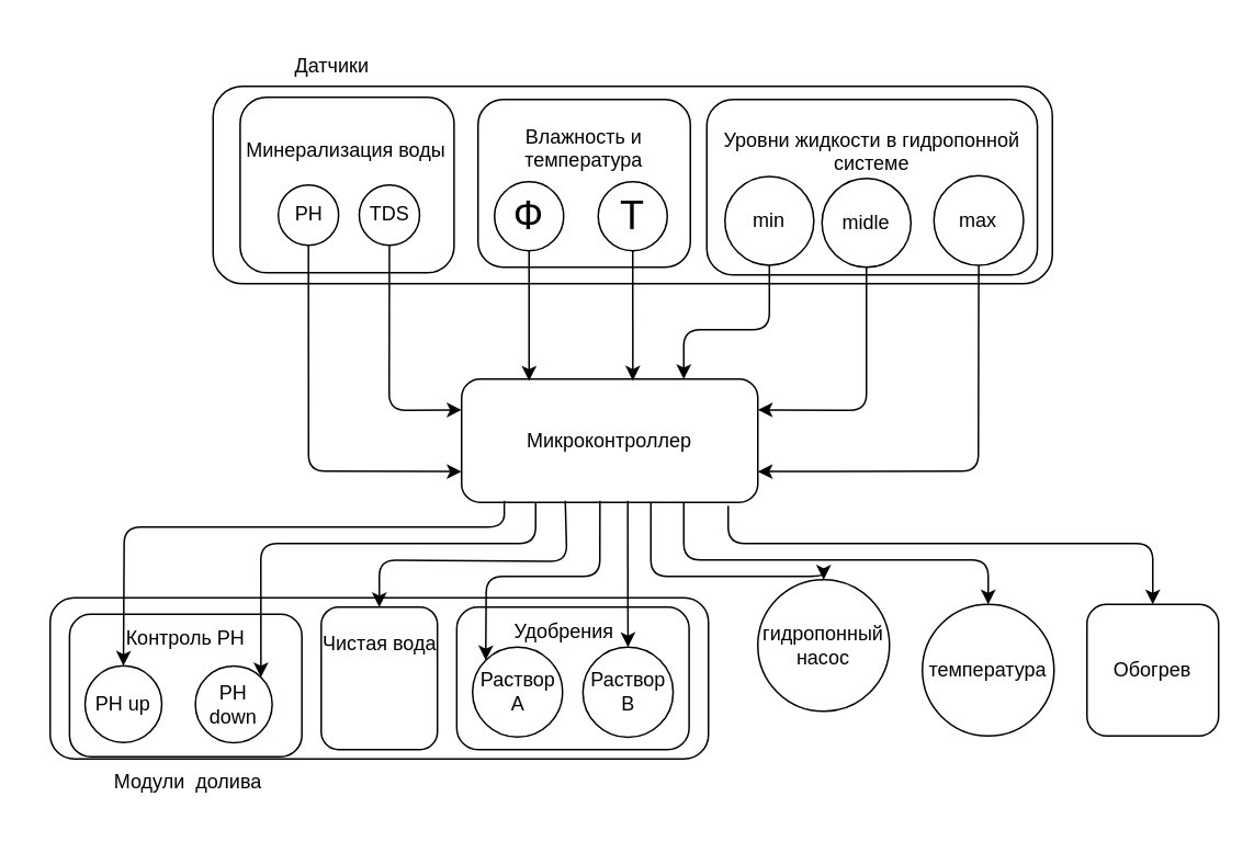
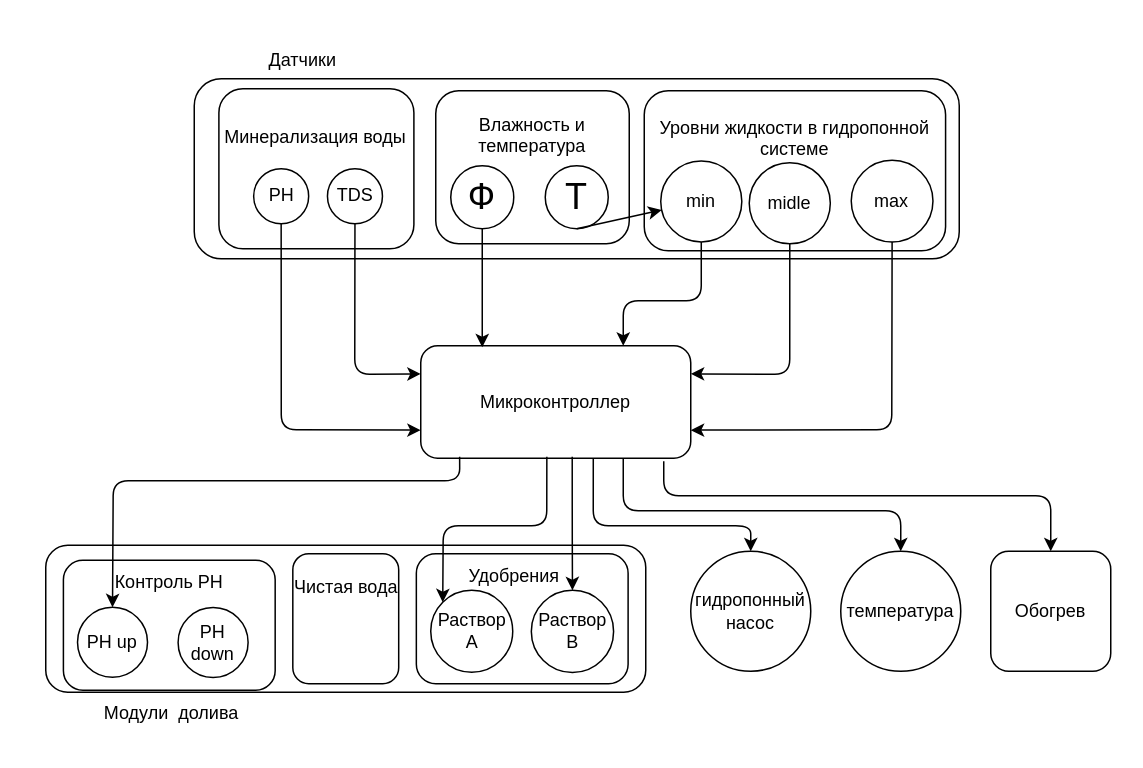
- <mxCell id="38" value="" style="endArrow=classic;html=1;fontSize=24;exitX=0.5;exitY=1;exitDx=0;exitDy=0;entryX=0.578;entryY=0.013;entryDx=0;entryDy=0;entryPerimeter=0;" edge="1" parent="1" source="29" target="2"><mxGeometry width="50" height="50" relative="1" as="geometry"><mxPoint x="370" y="300" as="sourcePoint" /><mxPoint x="420" y="250" as="targetPoint" /></mxGeometry></mxCell>
+ <mxCell id="38" value="" style="endArrow=classic;html=1;fontSize=24;exitX=0.5;exitY=1;exitDx=0;exitDy=0;" edge="1" parent="1" source="29" target="26"><mxGeometry width="50" height="50" relative="1" as="geometry"><mxPoint x="370" y="300" as="sourcePoint" /><mxPoint x="420" y="250" as="targetPoint" /></mxGeometry></mxCell>
- <mxCell id="40" value="" style="endArrow=classic;html=1;fontSize=24;entryX=1;entryY=0;entryDx=0;entryDy=0;exitX=0.25;exitY=1;exitDx=0;exitDy=0;" edge="1" parent="1" source="2" target="12"><mxGeometry width="50" height="50" relative="1" as="geometry"><mxPoint x="370" y="300" as="sourcePoint" /><mxPoint x="420" y="250" as="targetPoint" /><Array as="points"><mxPoint x="325" y="330" /><mxPoint x="158" y="330" /></Array></mxGeometry></mxCell>
- <mxCell id="42" value="" style="endArrow=classic;html=1;fontSize=24;entryX=0.5;entryY=0;entryDx=0;entryDy=0;exitX=0.35;exitY=0.987;exitDx=0;exitDy=0;exitPerimeter=0;" edge="1" parent="1" source="2" target="6"><mxGeometry width="50" height="50" relative="1" as="geometry"><mxPoint x="370" y="380" as="sourcePoint" /><mxPoint x="420" y="330" as="targetPoint" /><Array as="points"><mxPoint x="344" y="341" /><mxPoint x="230" y="340" /></Array></mxGeometry></mxCell>
- <mxCell id="30" value="гидропонный насос" style="ellipse;whiteSpace=wrap;html=1;aspect=fixed;" vertex="1" parent="1"><mxGeometry x="460" y="352" width="80" height="80" as="geometry" /></mxCell>
+ <mxCell id="30" value="гидропонный насос" style="ellipse;whiteSpace=wrap;html=1;aspect=fixed;" vertex="1" parent="1"><mxGeometry x="460" y="367" width="80" height="80" as="geometry" /></mxCell>
